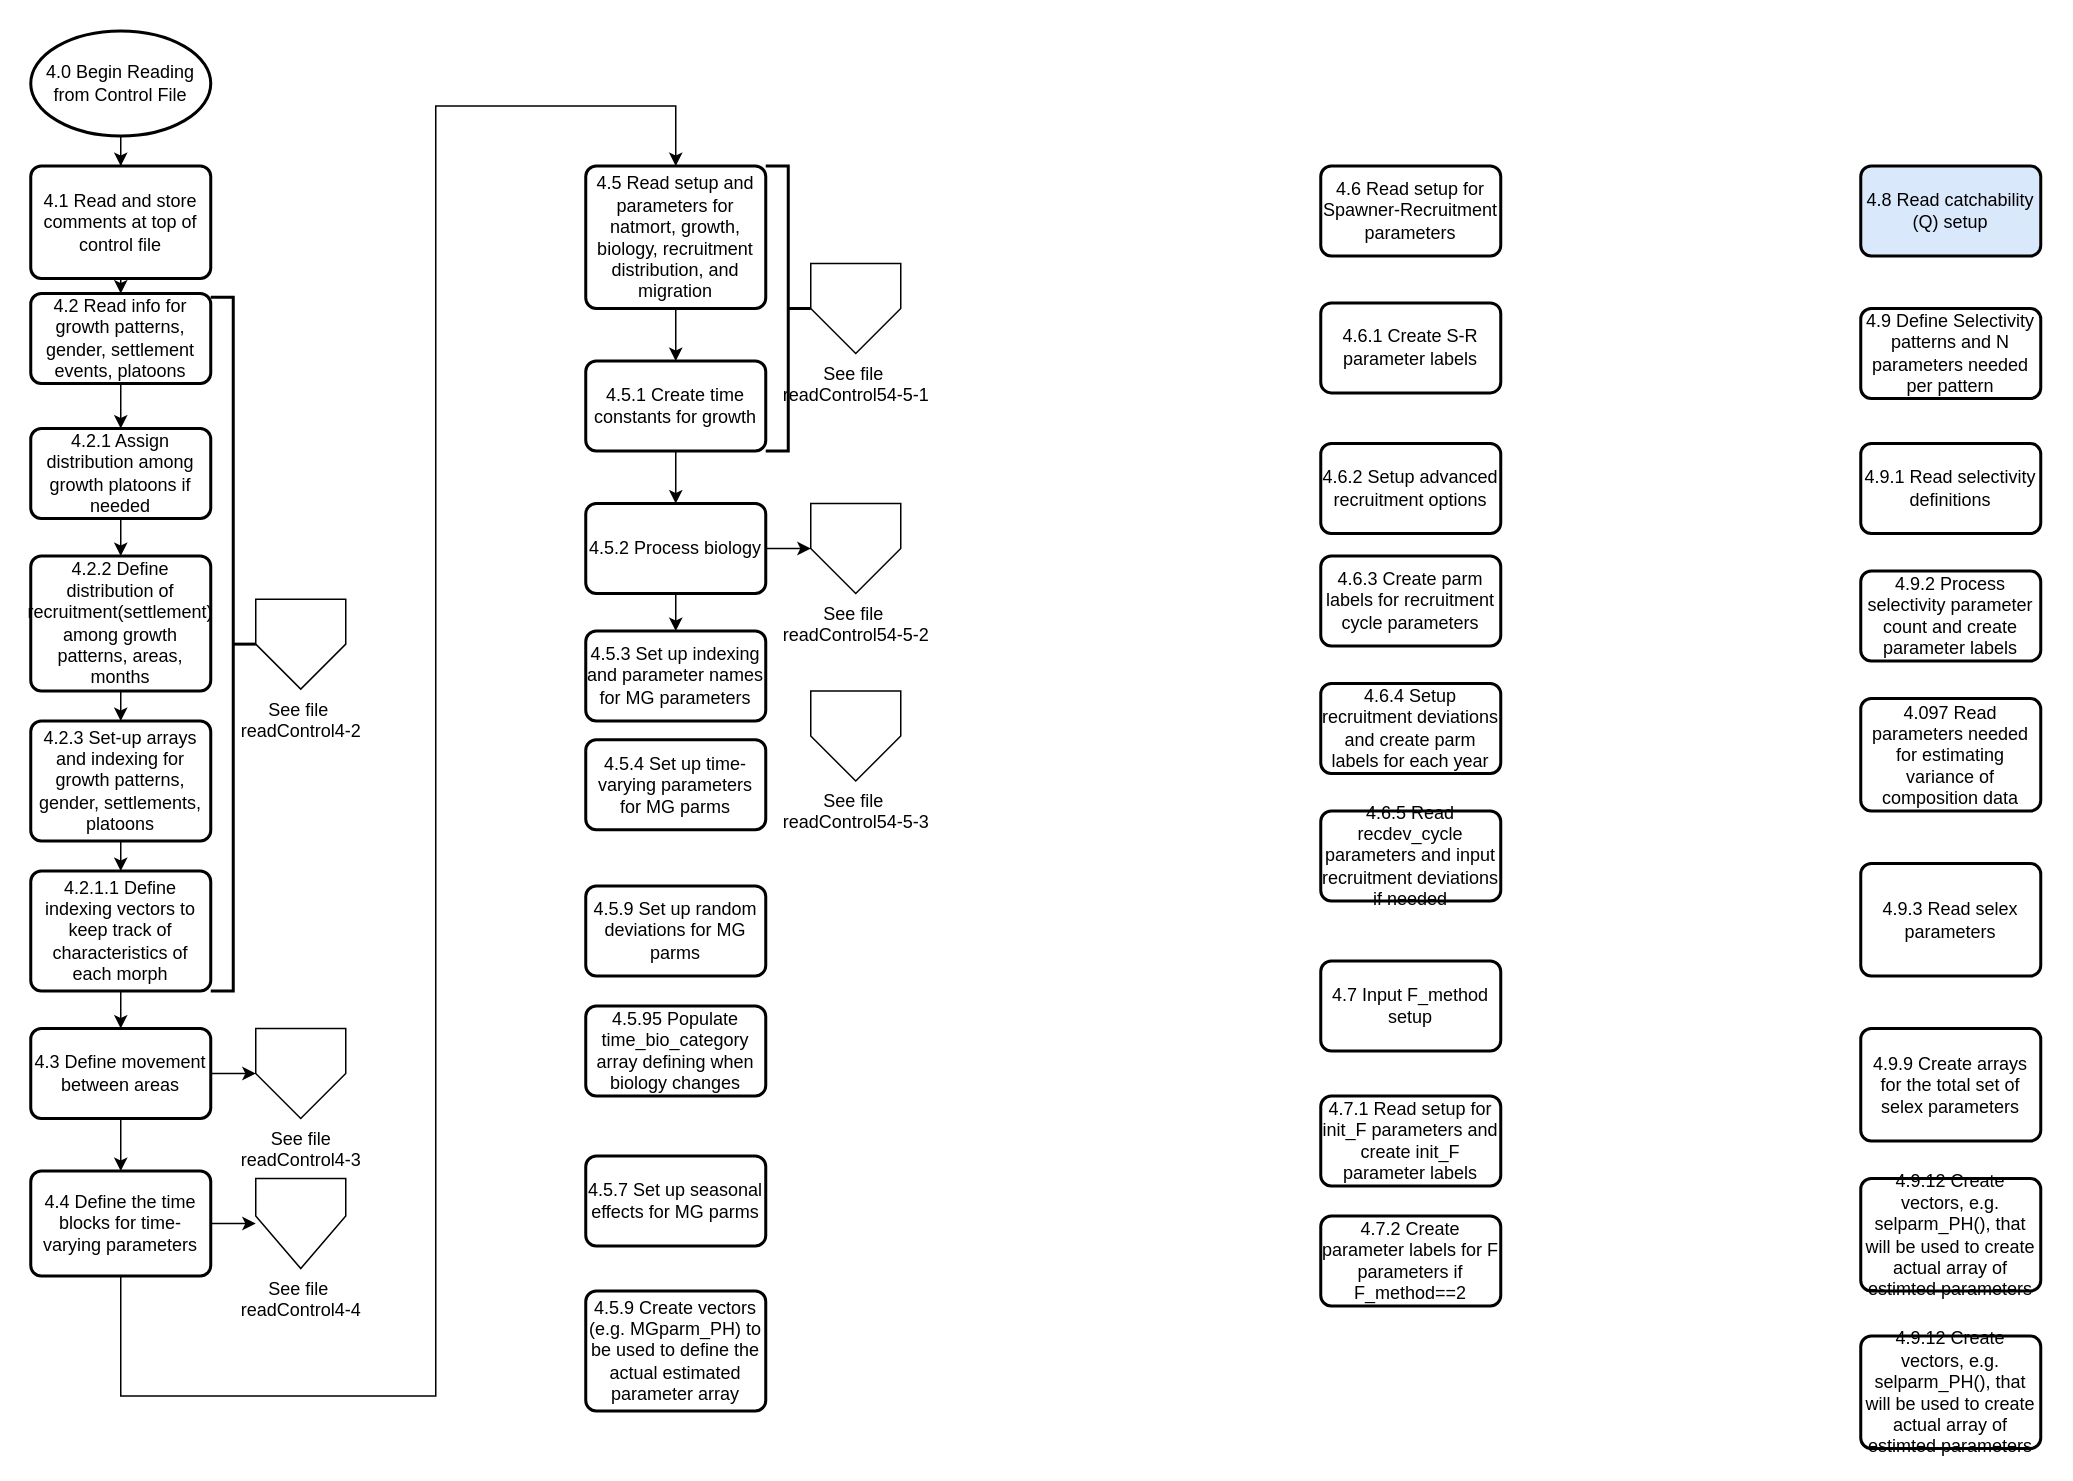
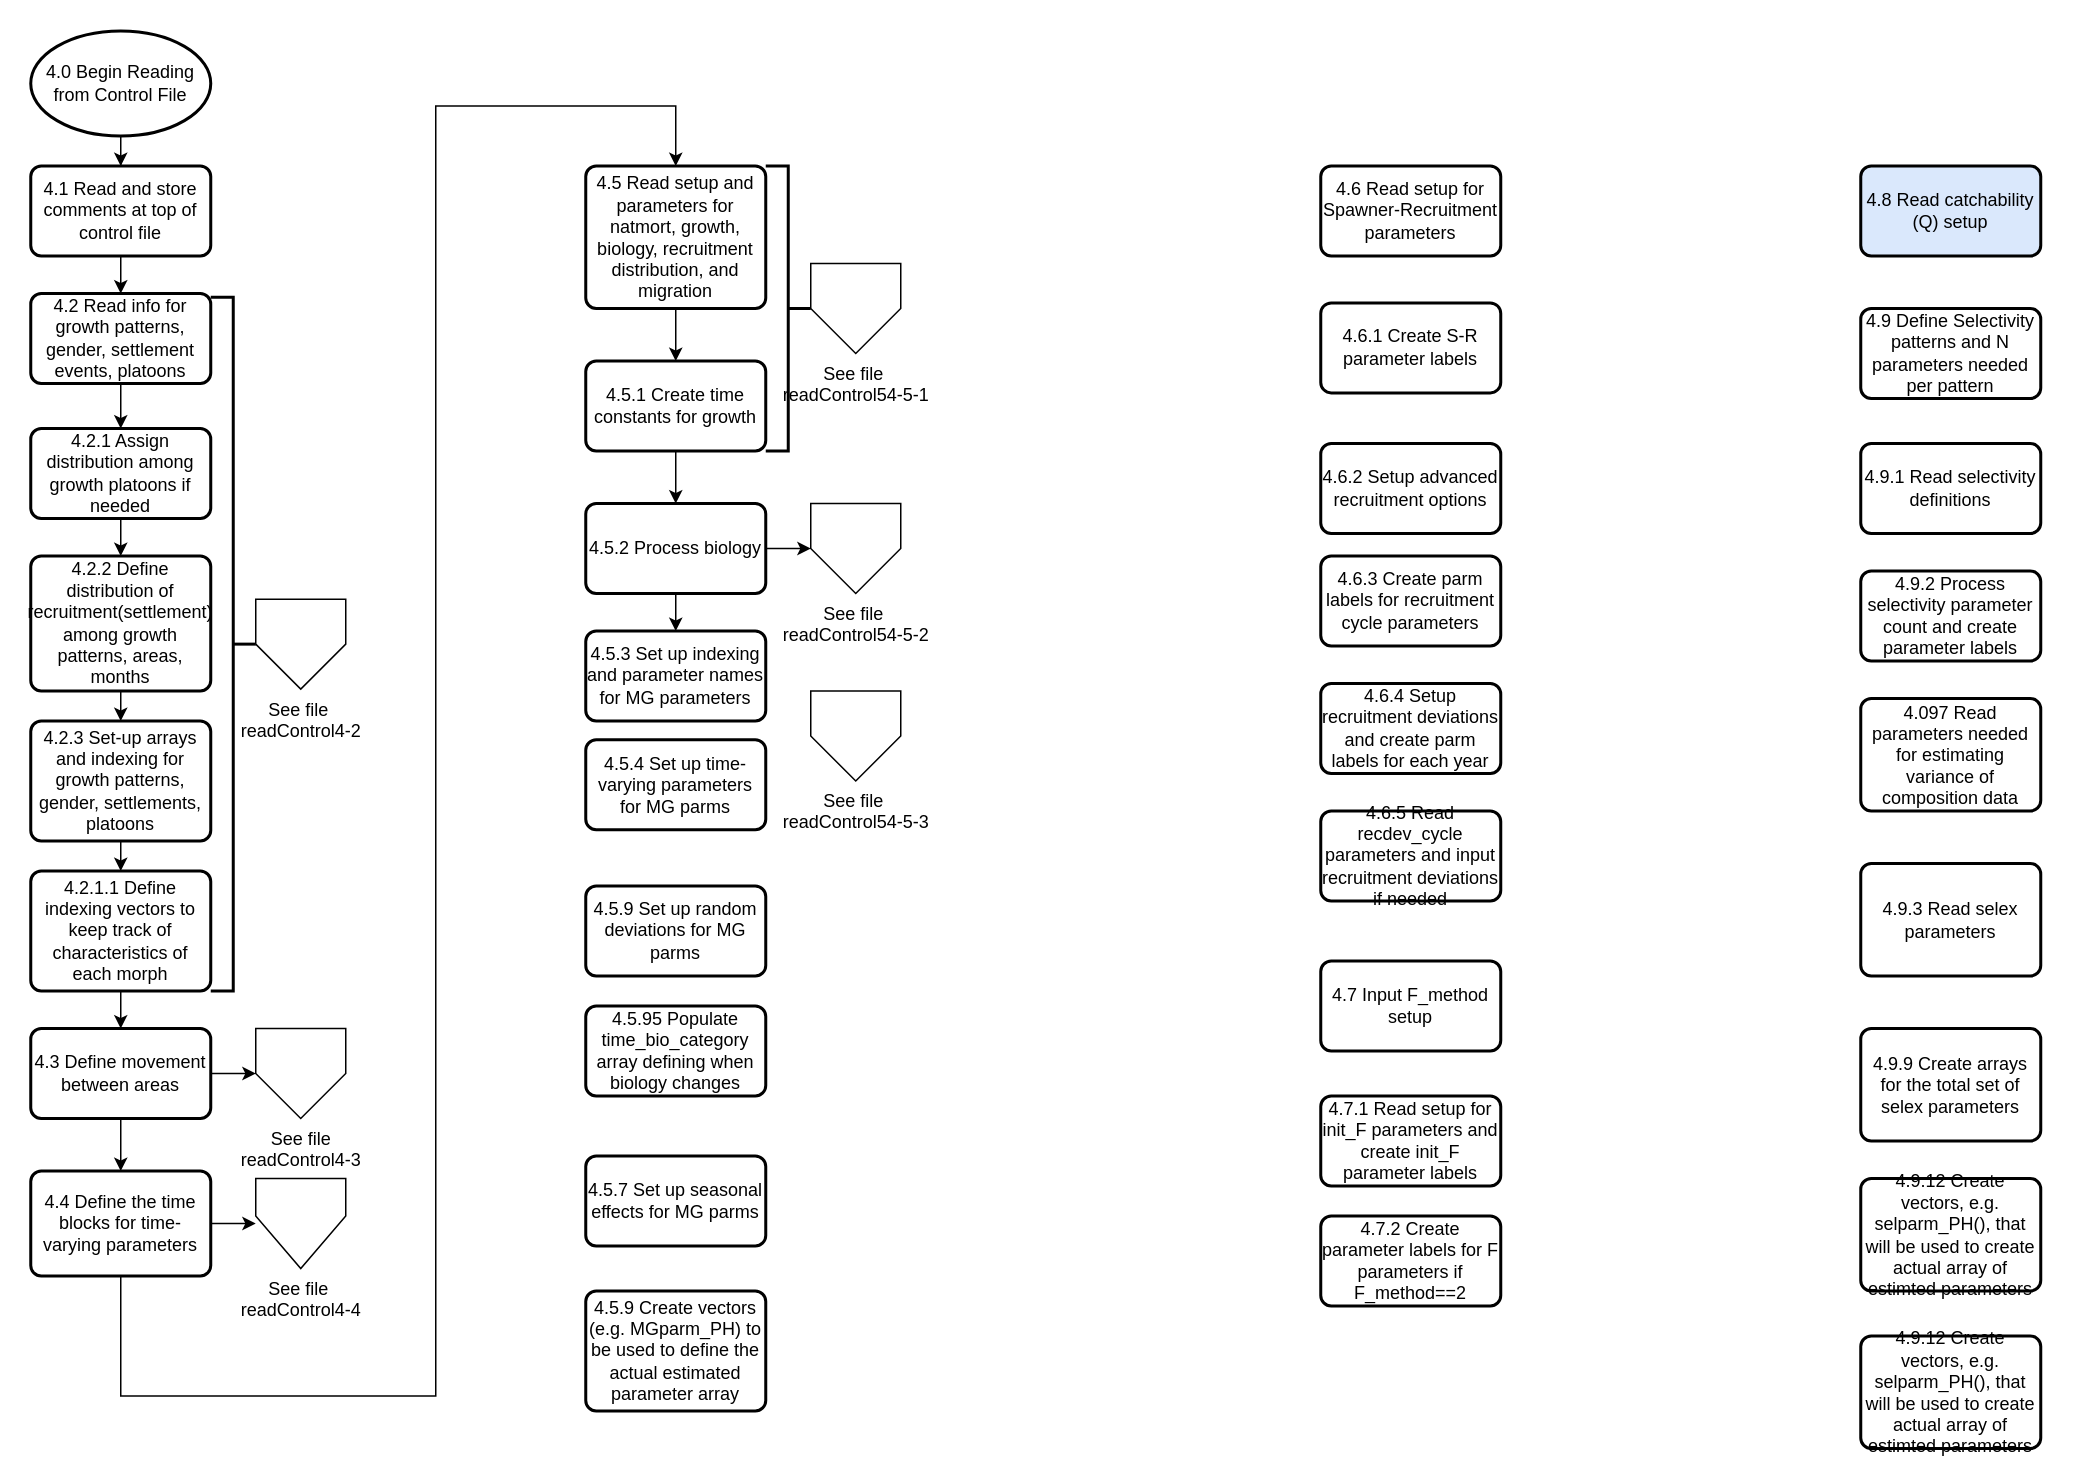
- <mxCell id="11" value="&lt;span&gt;4.1 Read and store comments at top of control file&lt;/span&gt;" style="rounded=1;whiteSpace=wrap;html=1;absoluteArcSize=1;arcSize=14;strokeWidth=2;" parent="1" vertex="1"><mxGeometry x="20" y="110" width="120" height="75" as="geometry" /></mxCell>
+ <mxCell id="11" value="&lt;span&gt;4.1 Read and store comments at top of control file&lt;/span&gt;" style="rounded=1;whiteSpace=wrap;html=1;absoluteArcSize=1;arcSize=14;strokeWidth=2;" parent="1" vertex="1"><mxGeometry x="20" y="110" width="120" height="60" as="geometry" /></mxCell>
